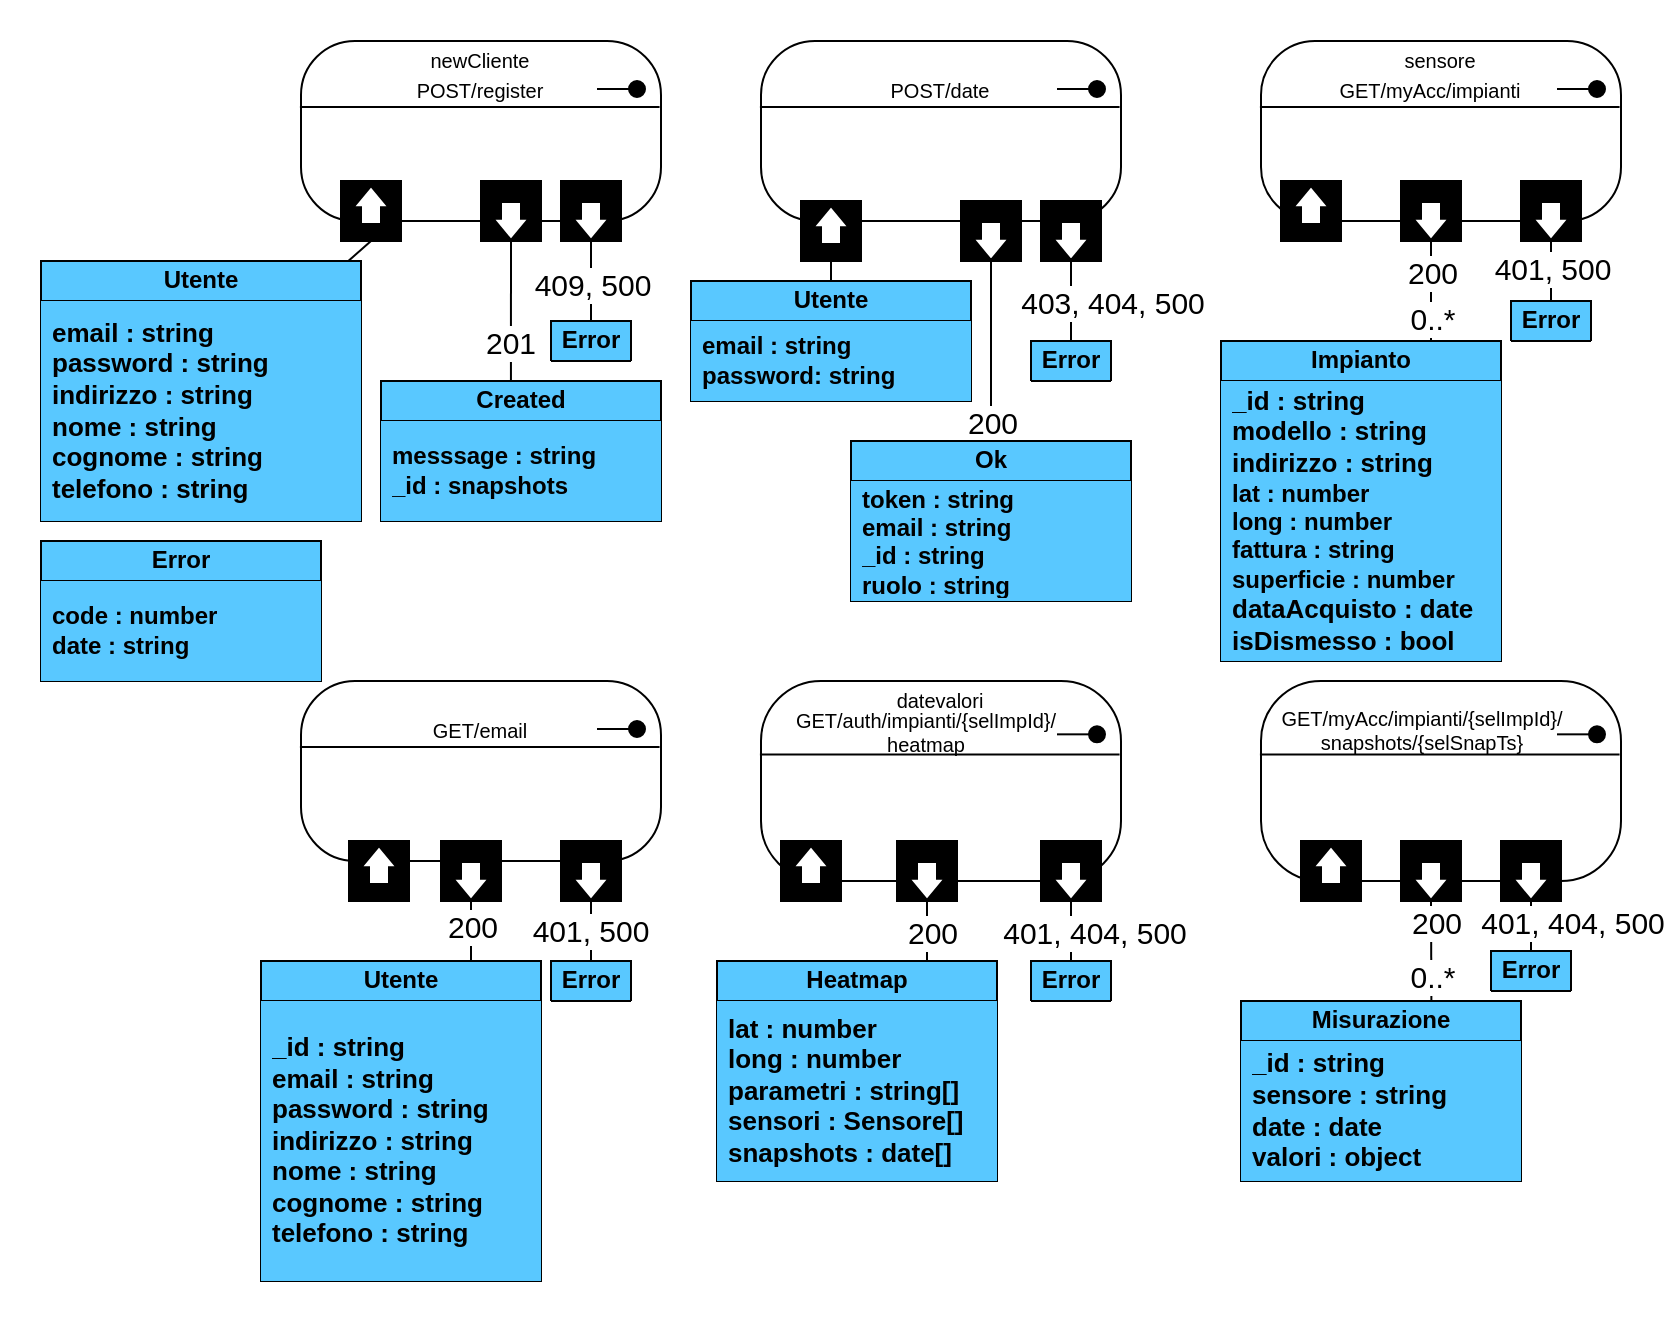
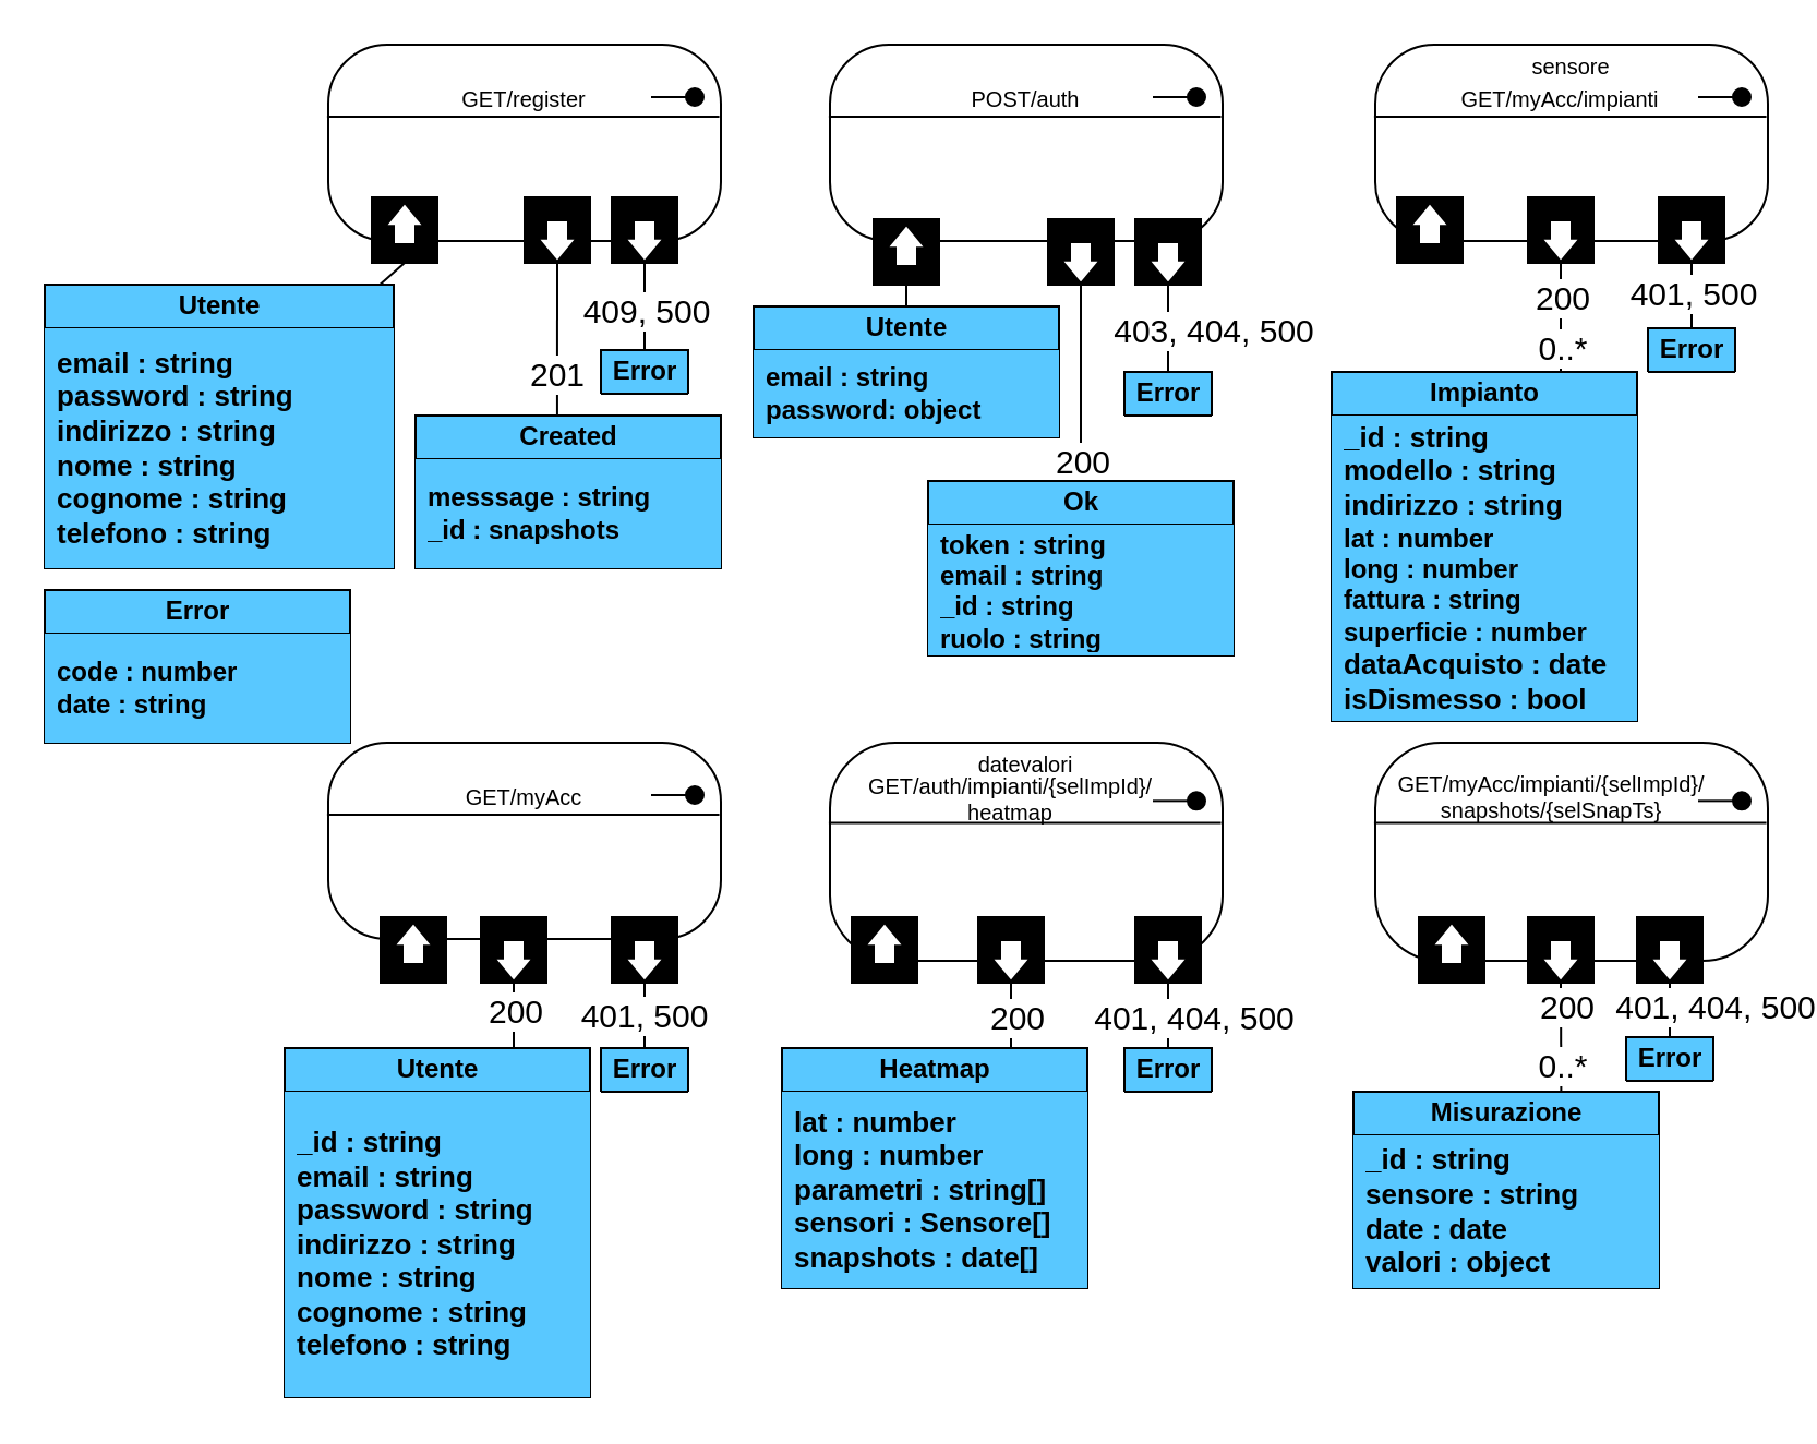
- <mxCell id="20" value="newCliente" style="text;html=1;strokeColor=none;fillColor=none;align=center;verticalAlign=middle;whiteSpace=wrap;rounded=0;fontSize=10;rotatable=0;cloneable=1;deletable=0;pointerEvents=1;allowArrows=0;connectable=0;movable=0;resizable=0;" parent="17" vertex="1"><mxGeometry x="10" width="160" height="20" as="geometry" /></mxCell>
- <mxCell id="21" value="POST/register" style="text;html=1;strokeColor=none;fillColor=none;align=center;verticalAlign=middle;whiteSpace=wrap;rounded=0;fontSize=10;rotatable=0;cloneable=1;deletable=0;pointerEvents=1;allowArrows=0;connectable=0;movable=0;resizable=0;" parent="17" vertex="1"><mxGeometry x="30" y="20" width="120" height="10" as="geometry" /></mxCell>
+ <mxCell id="21" value="GET/register" style="text;html=1;strokeColor=none;fillColor=none;align=center;verticalAlign=middle;whiteSpace=wrap;rounded=0;fontSize=10;rotatable=0;cloneable=1;deletable=0;pointerEvents=1;allowArrows=0;connectable=0;movable=0;resizable=0;" parent="17" vertex="1"><mxGeometry x="30" y="20" width="120" height="10" as="geometry" /></mxCell>
- <mxCell id="5" value="POST/date" style="text;html=1;strokeColor=none;fillColor=none;align=center;verticalAlign=middle;whiteSpace=wrap;rounded=0;fontSize=10;rotatable=0;cloneable=1;deletable=0;pointerEvents=1;allowArrows=0;connectable=0;movable=0;resizable=0;" parent="2" vertex="1"><mxGeometry x="30" y="20" width="120" height="10" as="geometry" /></mxCell>
+ <mxCell id="5" value="POST/auth" style="text;html=1;strokeColor=none;fillColor=none;align=center;verticalAlign=middle;whiteSpace=wrap;rounded=0;fontSize=10;rotatable=0;cloneable=1;deletable=0;pointerEvents=1;allowArrows=0;connectable=0;movable=0;resizable=0;" parent="2" vertex="1"><mxGeometry x="30" y="20" width="120" height="10" as="geometry" /></mxCell>
- <mxCell id="42" value="email : string&lt;br&gt;password: string" style="text;html=1;strokeColor=none;fillColor=#59C8FF;align=left;verticalAlign=middle;spacingLeft=4;spacingRight=4;overflow=hidden;rotatable=0;points=[[0,0.5],[1,0.5]];portConstraint=eastwest;fillStyle=solid;fontStyle=1" parent="41" vertex="1"><mxGeometry y="20" width="140" height="40" as="geometry" /></mxCell>
+ <mxCell id="42" value="email : string&lt;br&gt;password: object" style="text;html=1;strokeColor=none;fillColor=#59C8FF;align=left;verticalAlign=middle;spacingLeft=4;spacingRight=4;overflow=hidden;rotatable=0;points=[[0,0.5],[1,0.5]];portConstraint=eastwest;fillStyle=solid;fontStyle=1" parent="41" vertex="1"><mxGeometry y="20" width="140" height="40" as="geometry" /></mxCell>
- <mxCell id="46" value="GET/email" style="text;html=1;strokeColor=none;fillColor=none;align=center;verticalAlign=middle;whiteSpace=wrap;rounded=0;fontSize=10;rotatable=0;cloneable=1;deletable=0;pointerEvents=1;allowArrows=0;connectable=0;movable=0;resizable=0;" parent="43" vertex="1"><mxGeometry x="30" y="20" width="120" height="10" as="geometry" /></mxCell>
+ <mxCell id="46" value="GET/myAcc" style="text;html=1;strokeColor=none;fillColor=none;align=center;verticalAlign=middle;whiteSpace=wrap;rounded=0;fontSize=10;rotatable=0;cloneable=1;deletable=0;pointerEvents=1;allowArrows=0;connectable=0;movable=0;resizable=0;" parent="43" vertex="1"><mxGeometry x="30" y="20" width="120" height="10" as="geometry" /></mxCell>
